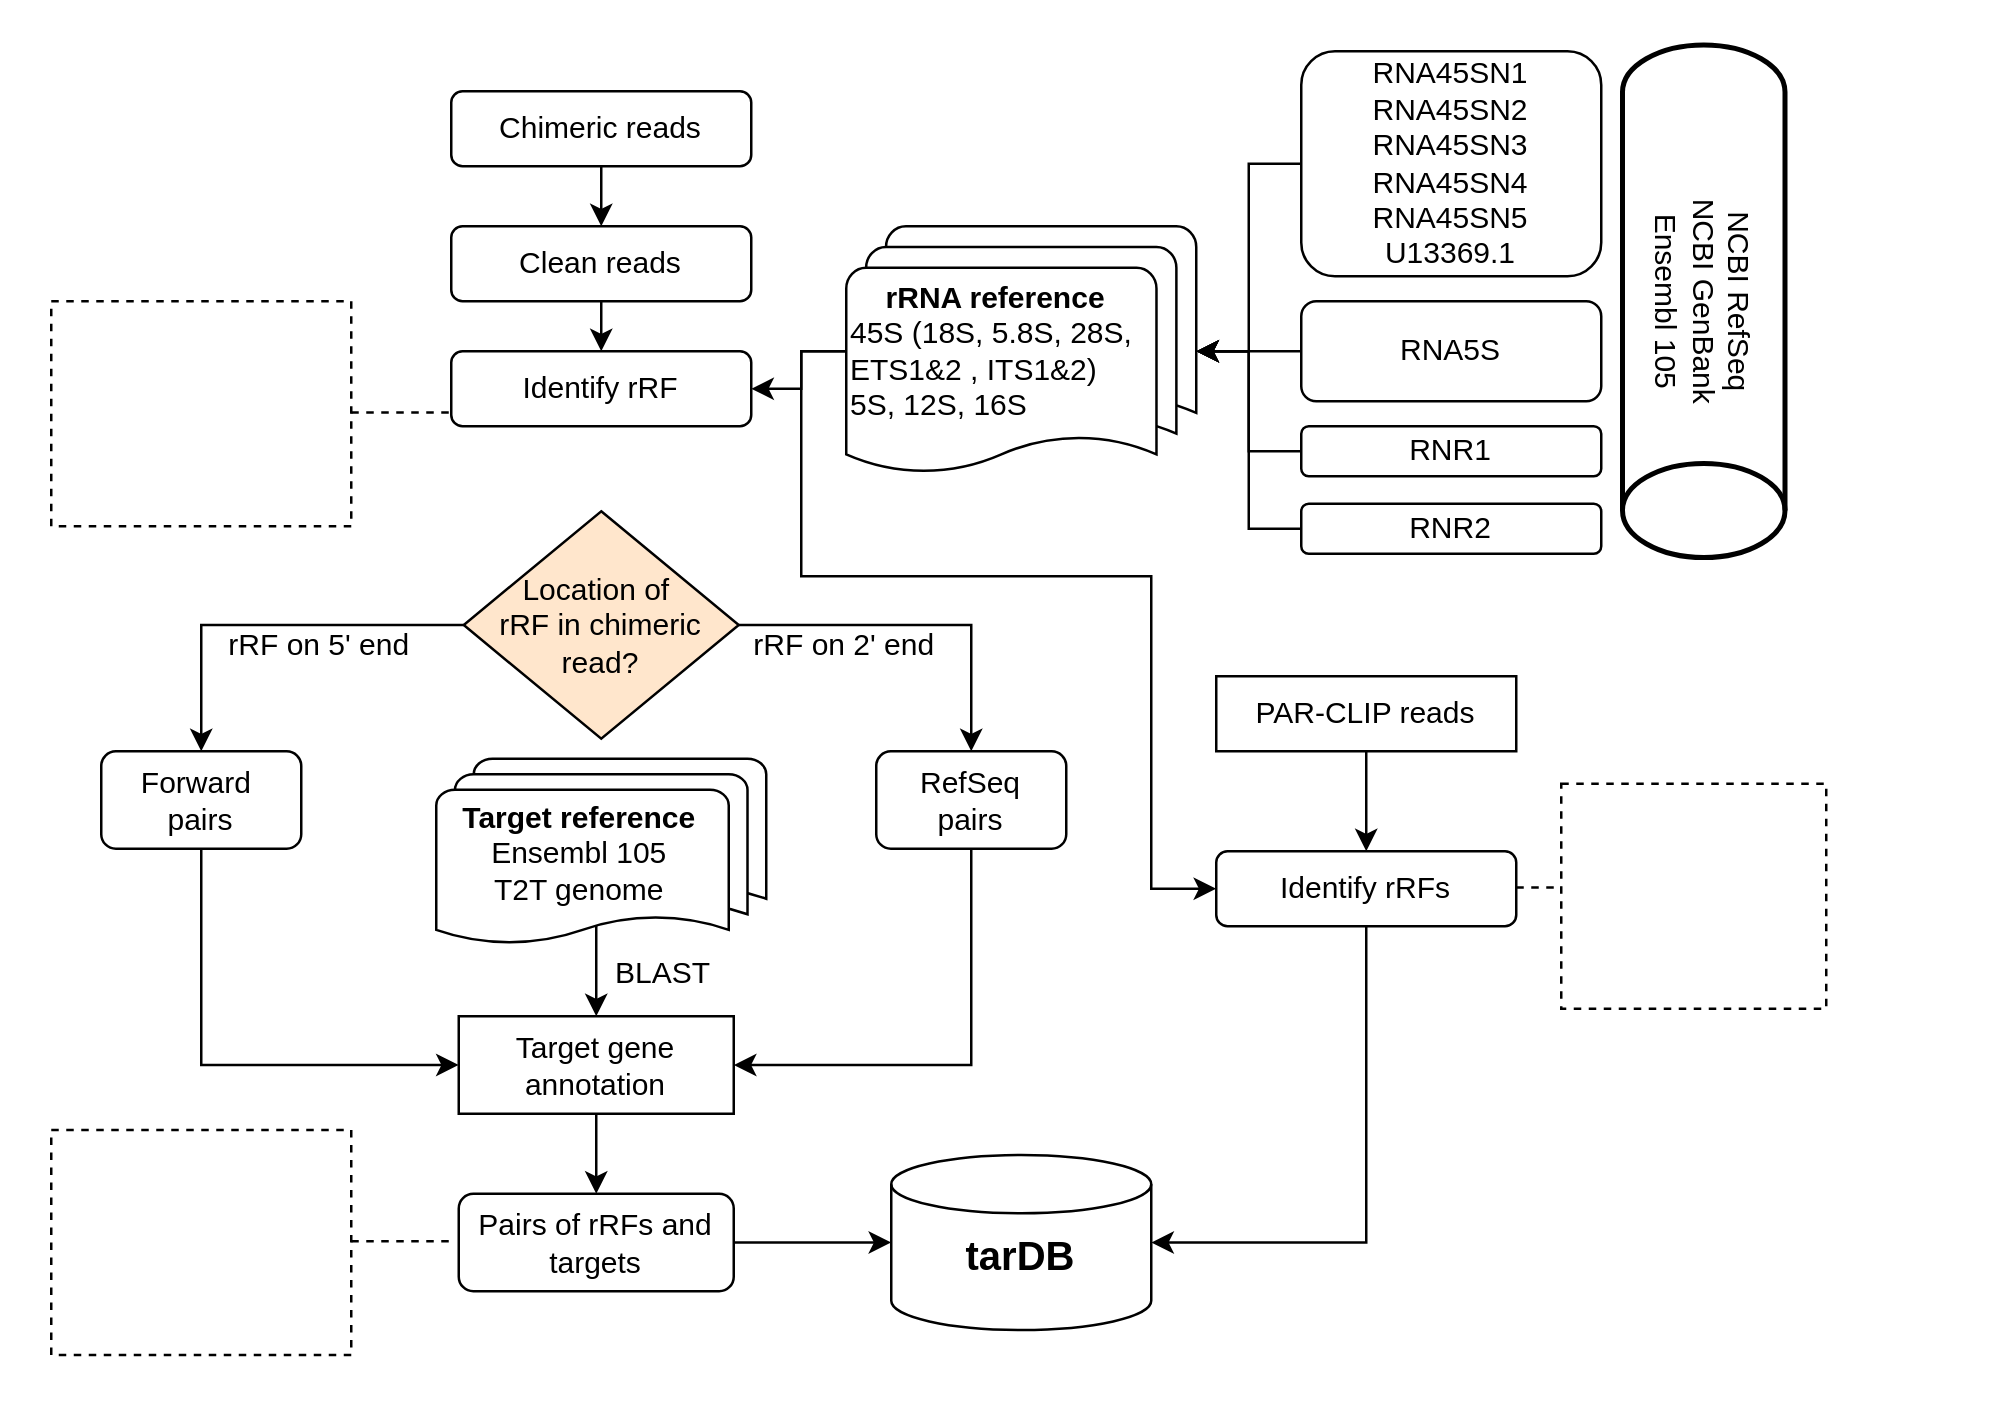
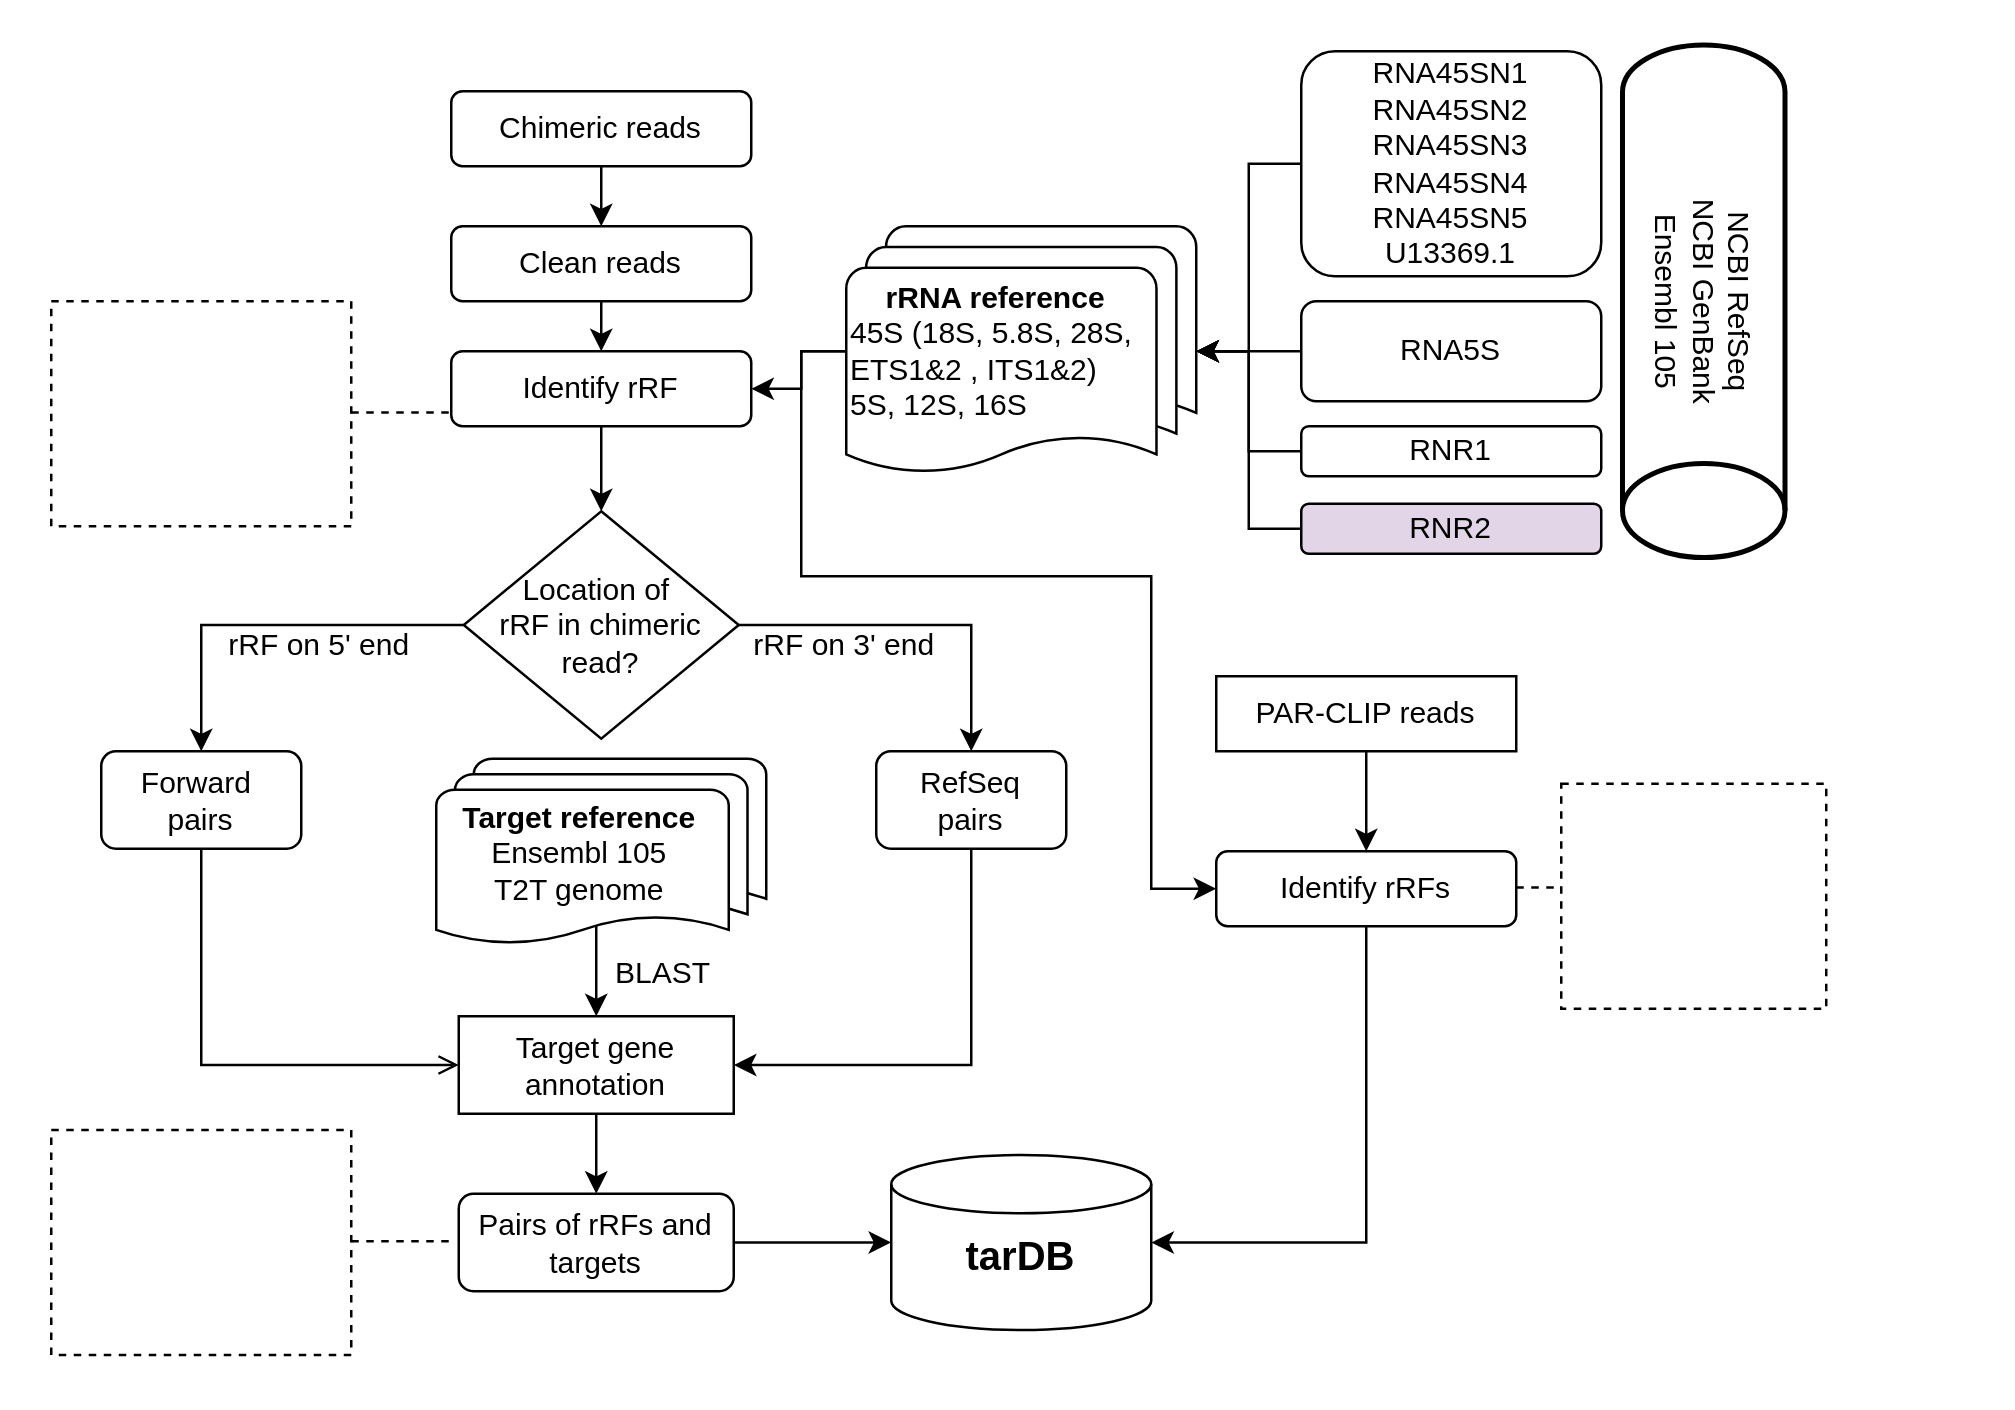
+ <mxCell id="17" style="edgeStyle=orthogonalEdgeStyle;rounded=0;orthogonalLoop=1;jettySize=auto;html=1;exitX=0.5;exitY=1;exitDx=0;exitDy=0;" edge="1" parent="1" source="18" target="21"><mxGeometry relative="1" as="geometry" /></mxCell>
- <mxCell id="11" value="RNR2" style="rounded=1;whiteSpace=wrap;html=1;" vertex="1" parent="1"><mxGeometry x="520" y="201" width="120" height="20" as="geometry" /></mxCell>
+ <mxCell id="11" value="RNR2" style="rounded=1;whiteSpace=wrap;html=1;fillColor=#e1d5e7;" vertex="1" parent="1"><mxGeometry x="520" y="201" width="120" height="20" as="geometry" /></mxCell>
- <mxCell id="21" value="Location of&amp;nbsp;&lt;div&gt;rRF in chimeric read?&lt;/div&gt;" style="rhombus;whiteSpace=wrap;html=1;fillColor=#ffe6cc;" vertex="1" parent="1"><mxGeometry x="185" y="204" width="110" height="91" as="geometry" /></mxCell>
+ <mxCell id="21" value="Location of&amp;nbsp;&lt;div&gt;rRF in chimeric read?&lt;/div&gt;" style="rhombus;whiteSpace=wrap;html=1;" vertex="1" parent="1"><mxGeometry x="185" y="204" width="110" height="91" as="geometry" /></mxCell>
- <mxCell id="44" value="rRF on 2' end" style="text;html=1;align=center;verticalAlign=middle;whiteSpace=wrap;rounded=0;" vertex="1" parent="1"><mxGeometry x="295" y="243" width="85" height="30" as="geometry" /></mxCell>
+ <mxCell id="44" value="rRF on 3' end" style="text;html=1;align=center;verticalAlign=middle;whiteSpace=wrap;rounded=0;" vertex="1" parent="1"><mxGeometry x="295" y="243" width="85" height="30" as="geometry" /></mxCell>
- <mxCell id="24" style="edgeStyle=orthogonalEdgeStyle;rounded=0;orthogonalLoop=1;jettySize=auto;html=1;exitX=0.5;exitY=1;exitDx=0;exitDy=0;entryX=0;entryY=0.5;entryDx=0;entryDy=0;" edge="1" parent="1" source="25" target="32"><mxGeometry relative="1" as="geometry" /></mxCell>
+ <mxCell id="24" style="edgeStyle=orthogonalEdgeStyle;rounded=0;orthogonalLoop=1;jettySize=auto;html=1;exitX=0.5;exitY=1;exitDx=0;exitDy=0;entryX=0;entryY=0.5;entryDx=0;entryDy=0;endArrow=open;" edge="1" parent="1" source="25" target="32"><mxGeometry relative="1" as="geometry" /></mxCell>
